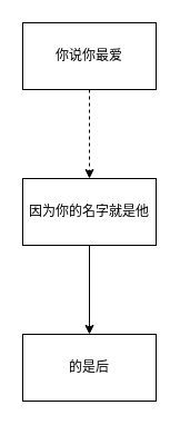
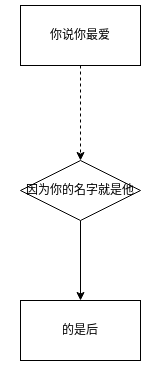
- <mxCell id="3" value="你说你最爱" style="rounded=0;whiteSpace=wrap;html=1;" vertex="1" parent="1"><mxGeometry x="20" y="20" width="120" height="60" as="geometry" /></mxCell>
+ <mxCell id="3" value="你说你最爱" style="rounded=0;whiteSpace=wrap;html=1;" vertex="1" parent="1"><mxGeometry x="20" y="5" width="120" height="60" as="geometry" /></mxCell>
- <mxCell id="5" value="因为你的名字就是他" style="rounded=0;whiteSpace=wrap;html=1;" vertex="1" parent="1"><mxGeometry x="20" y="160" width="120" height="60" as="geometry" /></mxCell>
+ <mxCell id="5" value="因为你的名字就是他" style="rhombus;whiteSpace=wrap;html=1;" vertex="1" parent="1"><mxGeometry x="20" y="160" width="120" height="60" as="geometry" /></mxCell>
